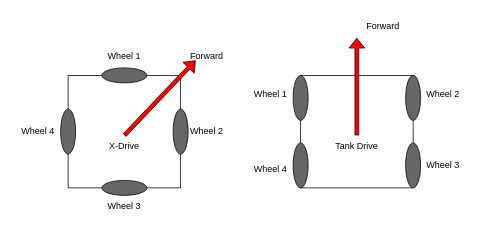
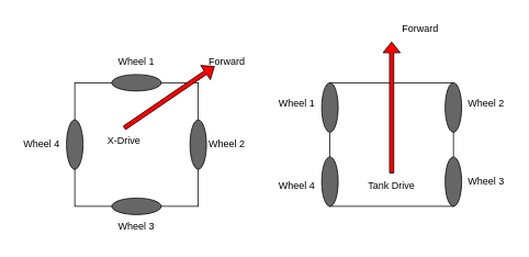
- <mxCell id="12" value="X-Drive" style="text;html=1;strokeColor=none;fillColor=none;align=center;verticalAlign=middle;whiteSpace=wrap;rounded=0;" vertex="1" parent="1"><mxGeometry x="135" y="180" width="60" height="30" as="geometry" /></mxCell>
+ <mxCell id="12" value="X-Drive" style="text;html=1;strokeColor=none;fillColor=none;align=center;verticalAlign=middle;whiteSpace=wrap;rounded=0;" vertex="1" parent="1"><mxGeometry x="120" y="155" width="60" height="30" as="geometry" /></mxCell>
- <mxCell id="21" value="Tank Drive" style="text;html=1;strokeColor=none;fillColor=none;align=center;verticalAlign=middle;whiteSpace=wrap;rounded=0;" vertex="1" parent="1"><mxGeometry x="445" y="180" width="60" height="30" as="geometry" /></mxCell>
+ <mxCell id="21" value="Tank Drive" style="text;html=1;strokeColor=none;fillColor=none;align=center;verticalAlign=middle;whiteSpace=wrap;rounded=0;" vertex="1" parent="1"><mxGeometry x="445" y="210" width="60" height="30" as="geometry" /></mxCell>
